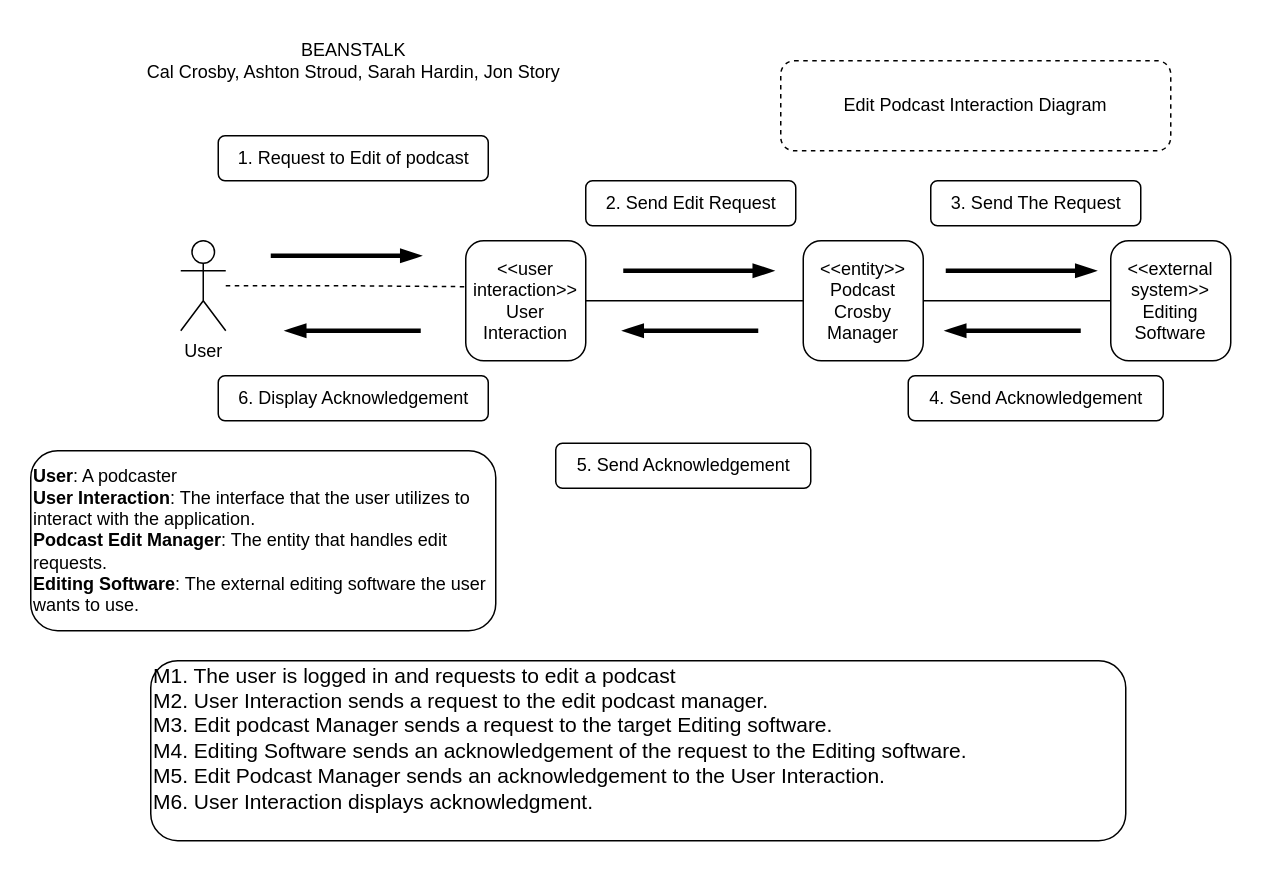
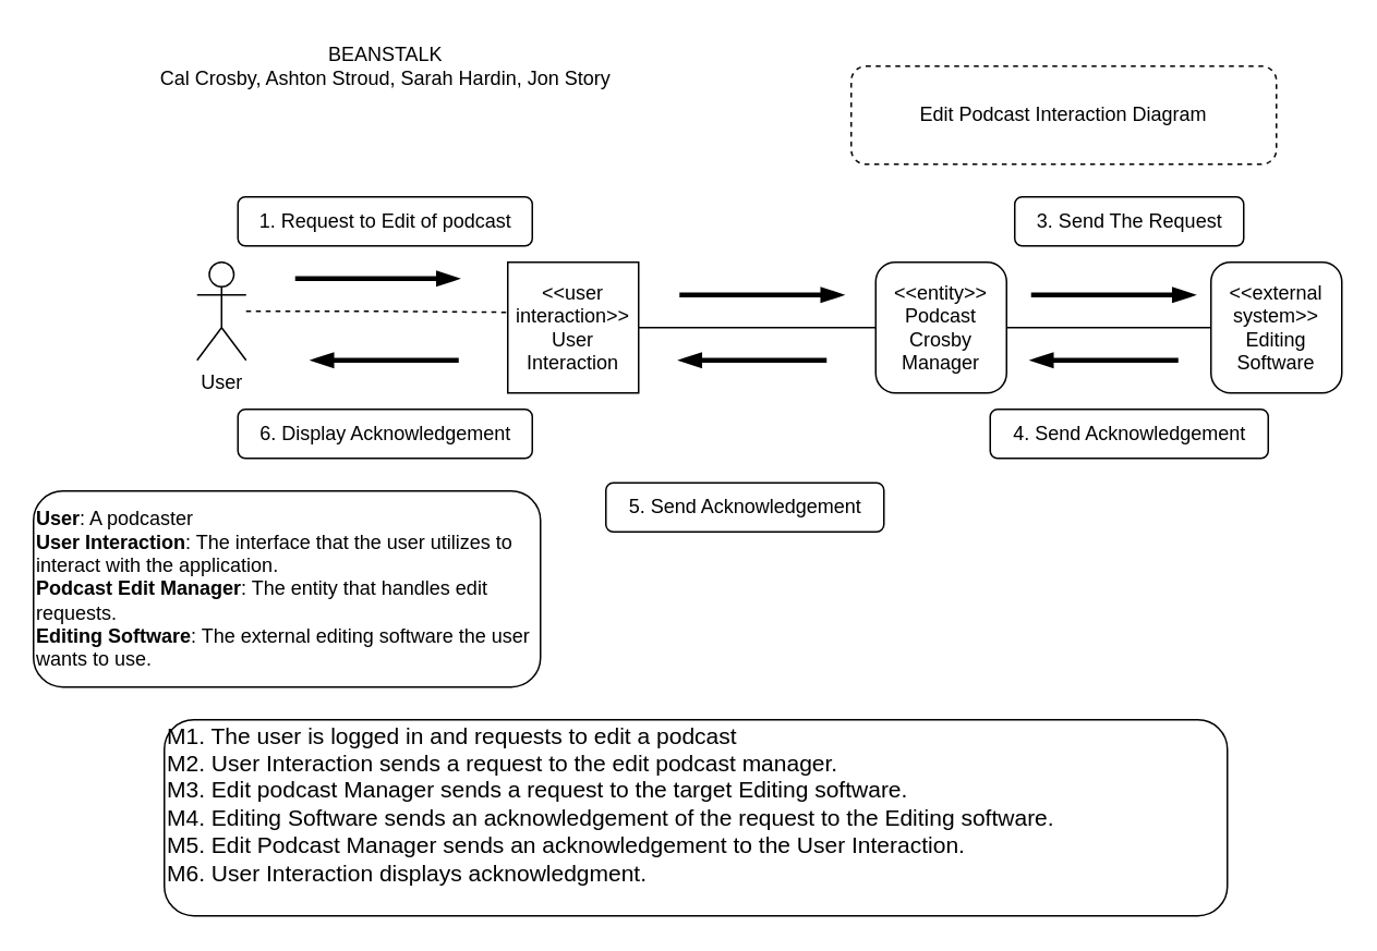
- <mxCell id="13" value="1. Request to Edit of podcast" style="text;html=1;align=center;verticalAlign=middle;resizable=0;points=[];autosize=1;strokeColor=default;fillColor=none;rounded=1;" parent="1" vertex="1"><mxGeometry x="145" y="90" width="180" height="30" as="geometry" /></mxCell>
+ <mxCell id="13" value="1. Request to Edit of podcast" style="text;html=1;align=center;verticalAlign=middle;resizable=0;points=[];autosize=1;strokeColor=default;fillColor=none;rounded=1;" parent="1" vertex="1"><mxGeometry x="145" y="120" width="180" height="30" as="geometry" /></mxCell>
- <mxCell id="14" value="2. Send Edit Request" style="text;html=1;align=center;verticalAlign=middle;resizable=0;points=[];autosize=1;strokeColor=default;fillColor=none;rounded=1;" parent="1" vertex="1"><mxGeometry x="390" y="120" width="140" height="30" as="geometry" /></mxCell>
- <mxCell id="7" value="&amp;lt;&amp;lt;user interaction&amp;gt;&amp;gt;&lt;br&gt;User Interaction" style="whiteSpace=wrap;html=1;aspect=fixed;rounded=1;" parent="1" vertex="1"><mxGeometry x="310" y="160" width="80" height="80" as="geometry" /></mxCell>
+ <mxCell id="7" value="&amp;lt;&amp;lt;user interaction&amp;gt;&amp;gt;&lt;br&gt;User Interaction" style="whiteSpace=wrap;html=1;aspect=fixed;rounded=0;" parent="1" vertex="1"><mxGeometry x="310" y="160" width="80" height="80" as="geometry" /></mxCell>
